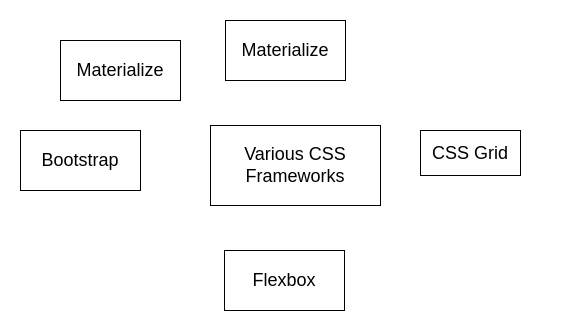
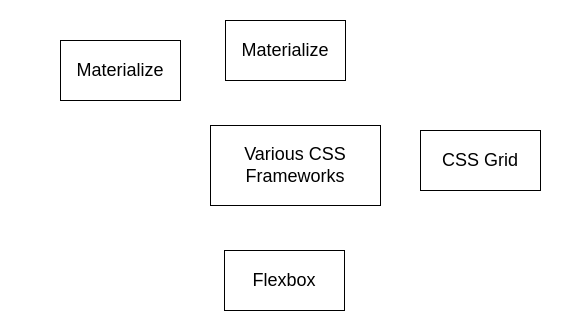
- <mxCell id="5" value="&lt;font style=&quot;font-size: 18px;&quot;&gt;CSS Grid&lt;/font&gt;" style="rounded=0;whiteSpace=wrap;html=1;" vertex="1" parent="1"><mxGeometry x="420" y="130" width="100" height="45" as="geometry" /></mxCell>
+ <mxCell id="5" value="&lt;font style=&quot;font-size: 18px;&quot;&gt;CSS Grid&lt;/font&gt;" style="rounded=0;whiteSpace=wrap;html=1;" vertex="1" parent="1"><mxGeometry x="420" y="130" width="120" height="60" as="geometry" /></mxCell>
- <mxCell id="3" value="&lt;font style=&quot;font-size: 18px;&quot;&gt;Bootstrap&lt;/font&gt;" style="rounded=0;whiteSpace=wrap;html=1;" vertex="1" parent="1"><mxGeometry x="20" y="130" width="120" height="60" as="geometry" /></mxCell>
